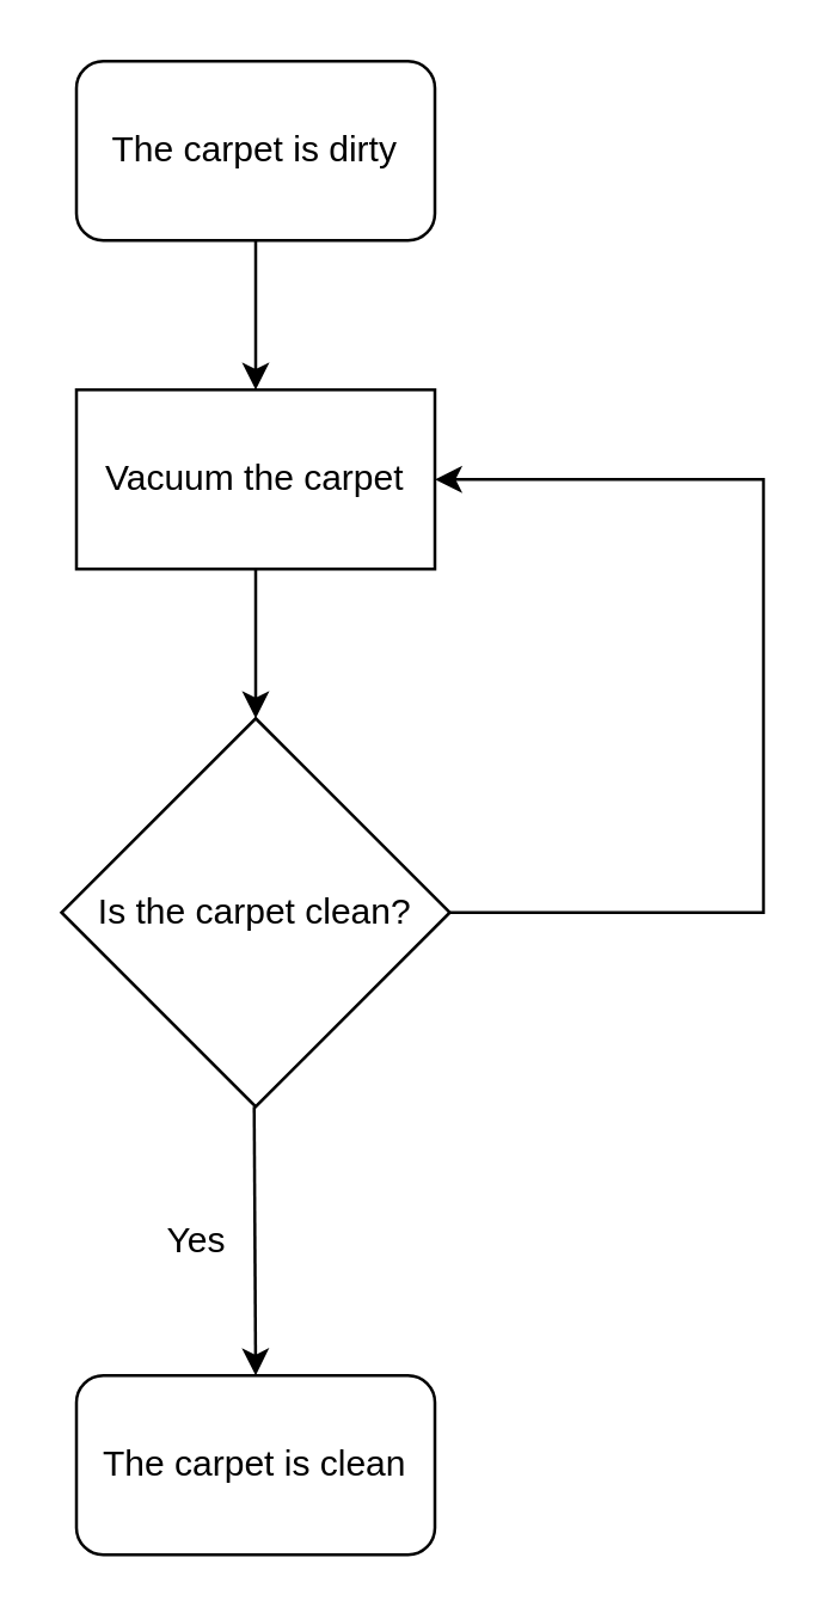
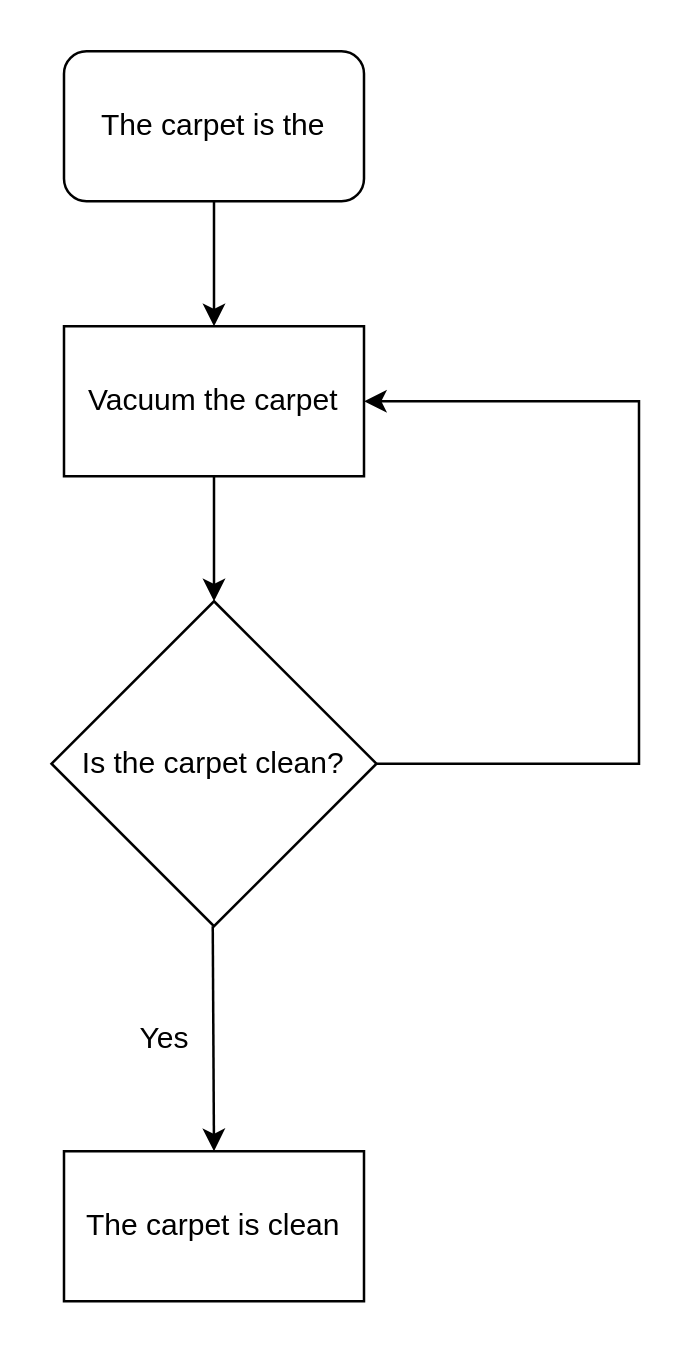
- <mxCell id="2" value="The carpet is dirty" style="rounded=1;whiteSpace=wrap;html=1;" vertex="1" parent="1"><mxGeometry x="25" y="20" width="120" height="60" as="geometry" /></mxCell>
+ <mxCell id="2" value="The carpet is the" style="rounded=1;whiteSpace=wrap;html=1;" vertex="1" parent="1"><mxGeometry x="25" y="20" width="120" height="60" as="geometry" /></mxCell>
- <mxCell id="7" value="The carpet is clean" style="rounded=1;whiteSpace=wrap;html=1;" vertex="1" parent="1"><mxGeometry x="25" y="460" width="120" height="60" as="geometry" /></mxCell>
+ <mxCell id="7" value="The carpet is clean" style="whiteSpace=wrap;html=1;rounded=0;" vertex="1" parent="1"><mxGeometry x="25" y="460" width="120" height="60" as="geometry" /></mxCell>
